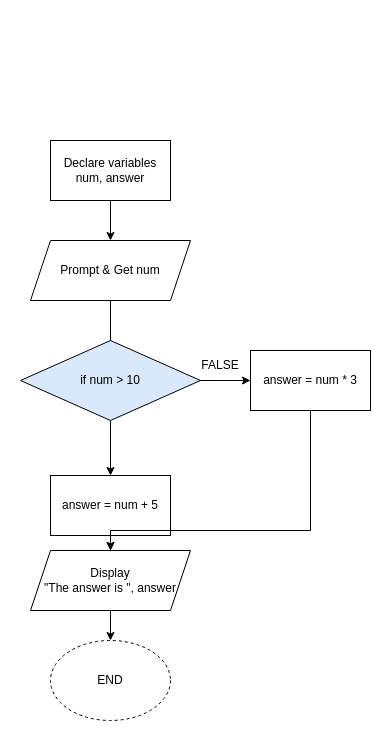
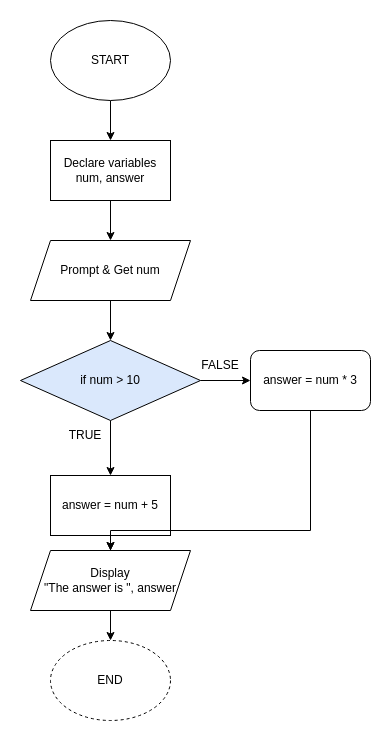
+ <mxCell id="3" value="START" style="ellipse;whiteSpace=wrap;html=1;" vertex="1" parent="1"><mxGeometry x="50" y="20" width="120" height="80" as="geometry" /></mxCell>
+ <mxCell id="2" value="" style="edgeStyle=orthogonalEdgeStyle;rounded=0;orthogonalLoop=1;jettySize=auto;html=1;" edge="1" parent="1" source="3" target="5"><mxGeometry relative="1" as="geometry" /></mxCell>
- <mxCell id="6" value="" style="edgeStyle=orthogonalEdgeStyle;rounded=0;orthogonalLoop=1;jettySize=auto;html=1;endArrow=none;" edge="1" parent="1" source="7" target="10"><mxGeometry relative="1" as="geometry" /></mxCell>
+ <mxCell id="6" value="" style="edgeStyle=orthogonalEdgeStyle;rounded=0;orthogonalLoop=1;jettySize=auto;html=1;" edge="1" parent="1" source="7" target="10"><mxGeometry relative="1" as="geometry" /></mxCell>
- <mxCell id="14" value="answer = num * 3" style="whiteSpace=wrap;html=1;" vertex="1" parent="1"><mxGeometry x="250" y="350" width="120" height="60" as="geometry" /></mxCell>
+ <mxCell id="14" value="answer = num * 3" style="whiteSpace=wrap;html=1;rounded=1;" vertex="1" parent="1"><mxGeometry x="250" y="350" width="120" height="60" as="geometry" /></mxCell>
+ <mxCell id="18" value="TRUE" style="text;strokeColor=none;align=center;fillColor=none;html=1;verticalAlign=middle;whiteSpace=wrap;rounded=0;" vertex="1" parent="1"><mxGeometry x="55" y="420" width="60" height="30" as="geometry" /></mxCell>
